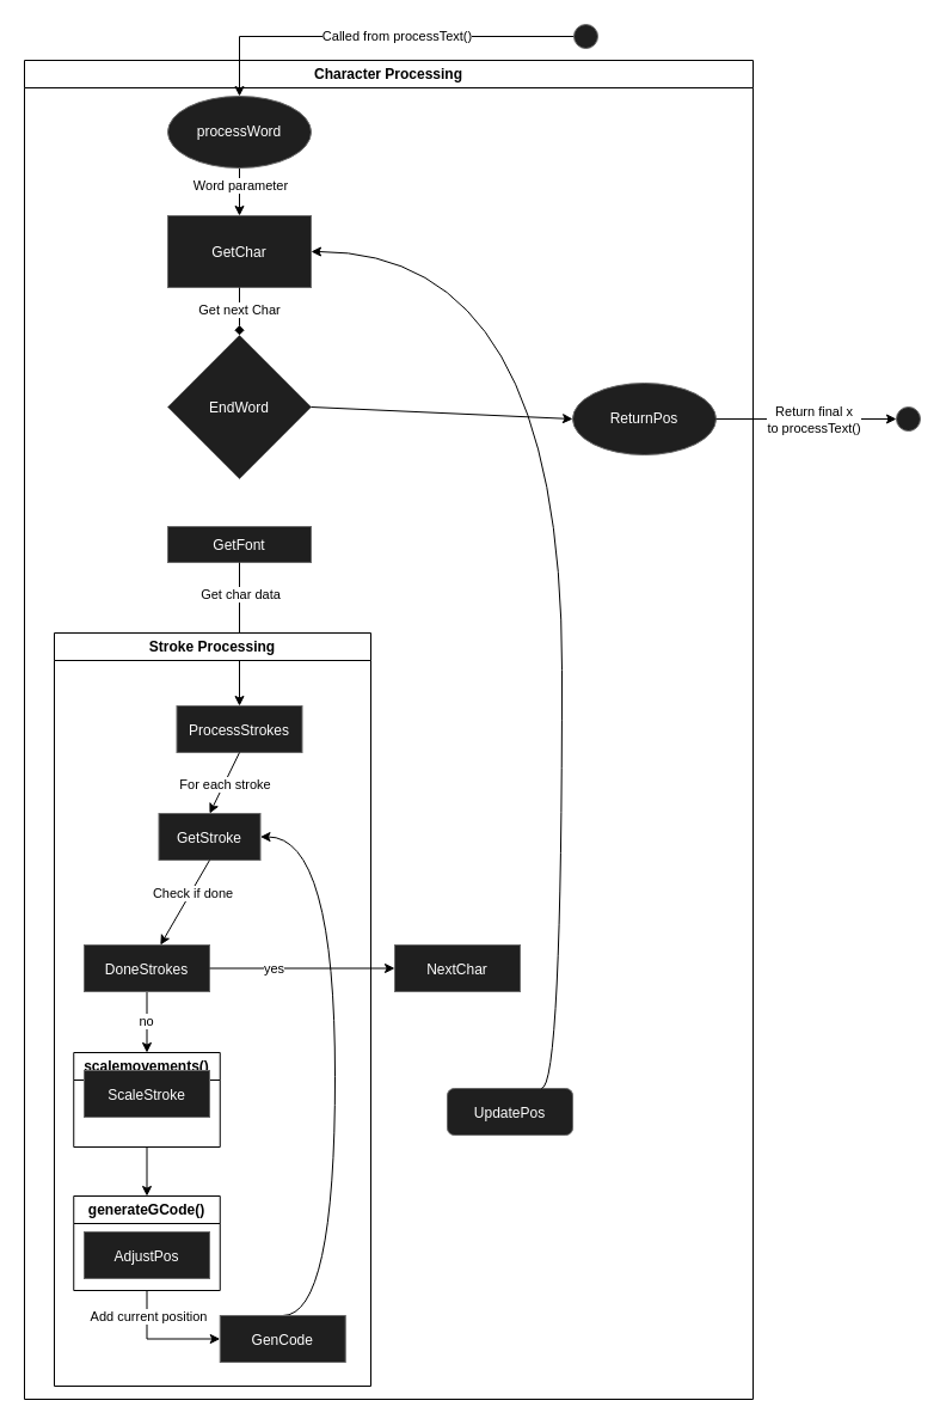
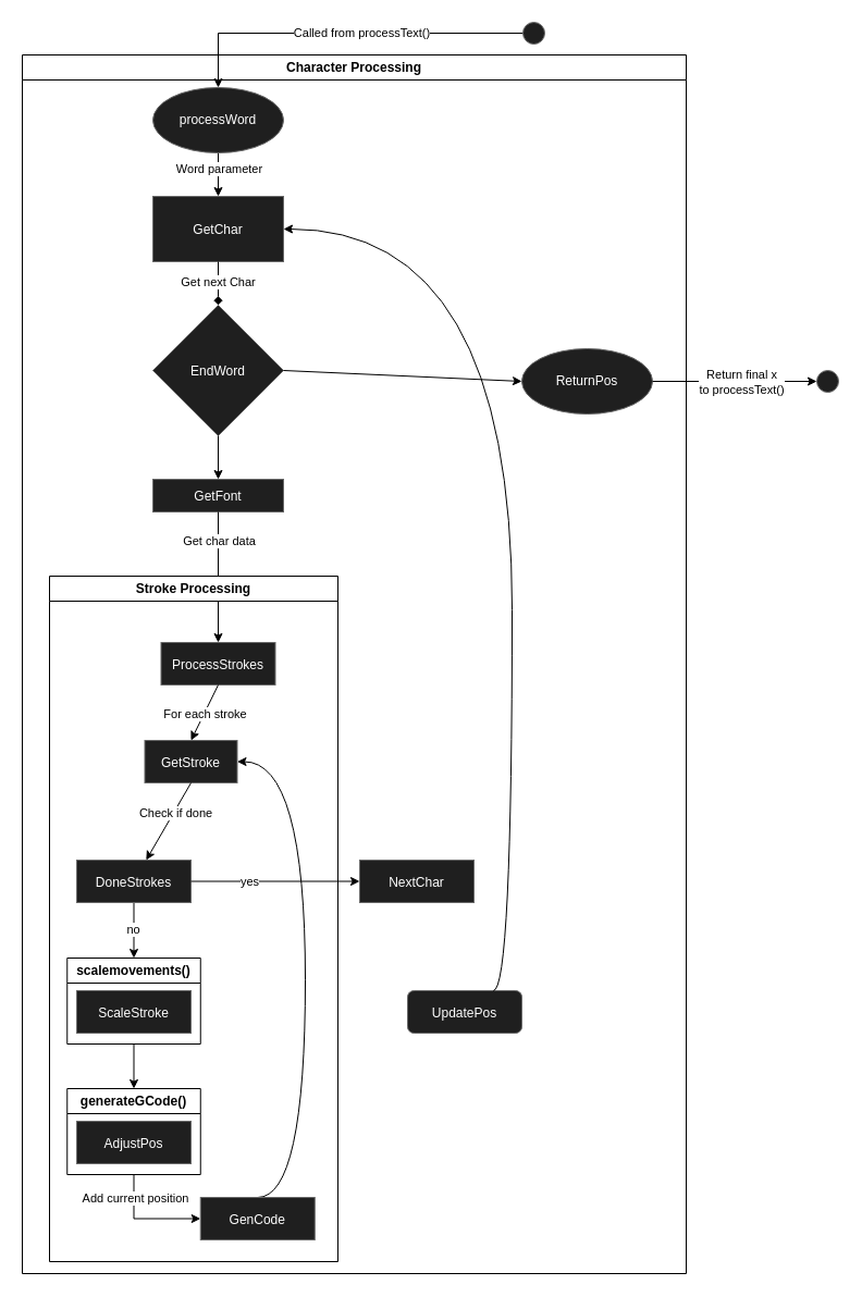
+ <mxCell id="9" value="" style="endArrow=classic;html=1;exitX=0.5;exitY=1;entryX=0.5;entryY=0;fontColor=#FFFFFF;" parent="1" source="3" target="4" edge="1"><mxGeometry width="50" height="50" relative="1" as="geometry" /></mxCell>
- <mxCell id="26" value="ScaleStroke" style="rounded=0;fillColor=#1f1f1f;strokeColor=#666666;fontColor=#FFFFFF;" vertex="1" parent="25"><mxGeometry x="8.75" y="15" width="105" height="39" as="geometry" /></mxCell>
+ <mxCell id="26" value="ScaleStroke" style="rounded=0;fillColor=#1f1f1f;strokeColor=#666666;fontColor=#FFFFFF;" vertex="1" parent="25"><mxGeometry x="8.75" y="30" width="105" height="39" as="geometry" /></mxCell>
